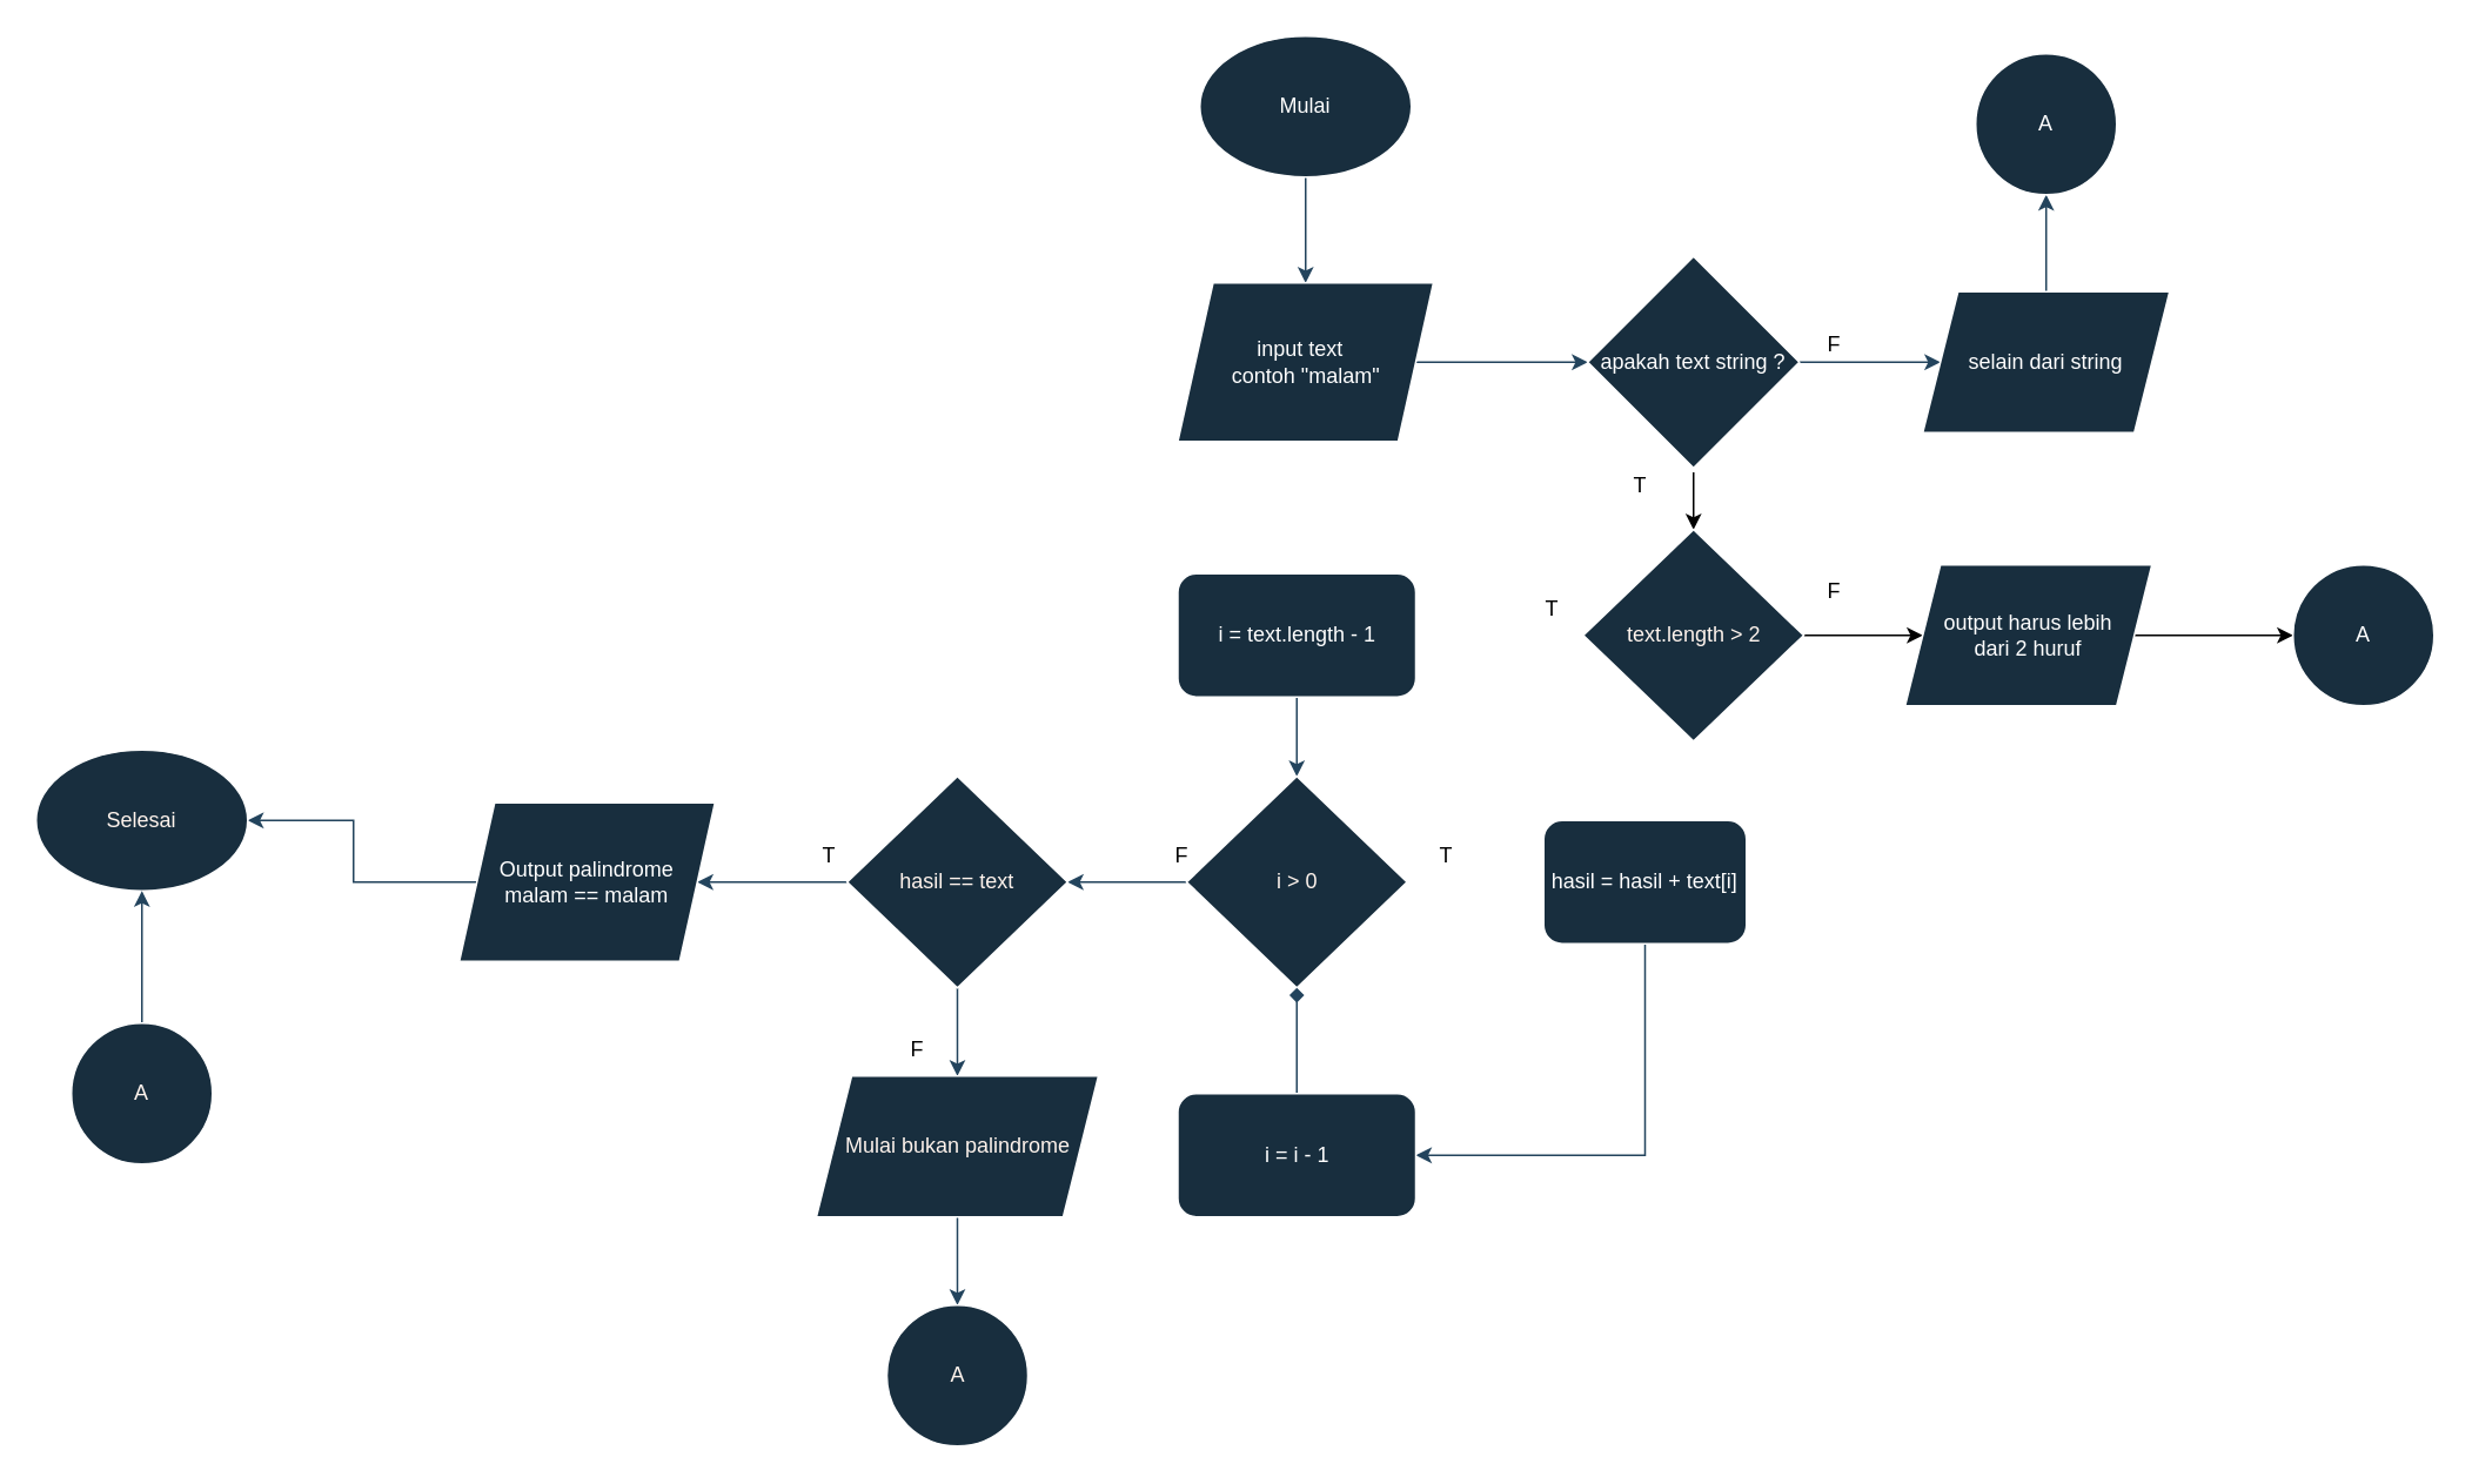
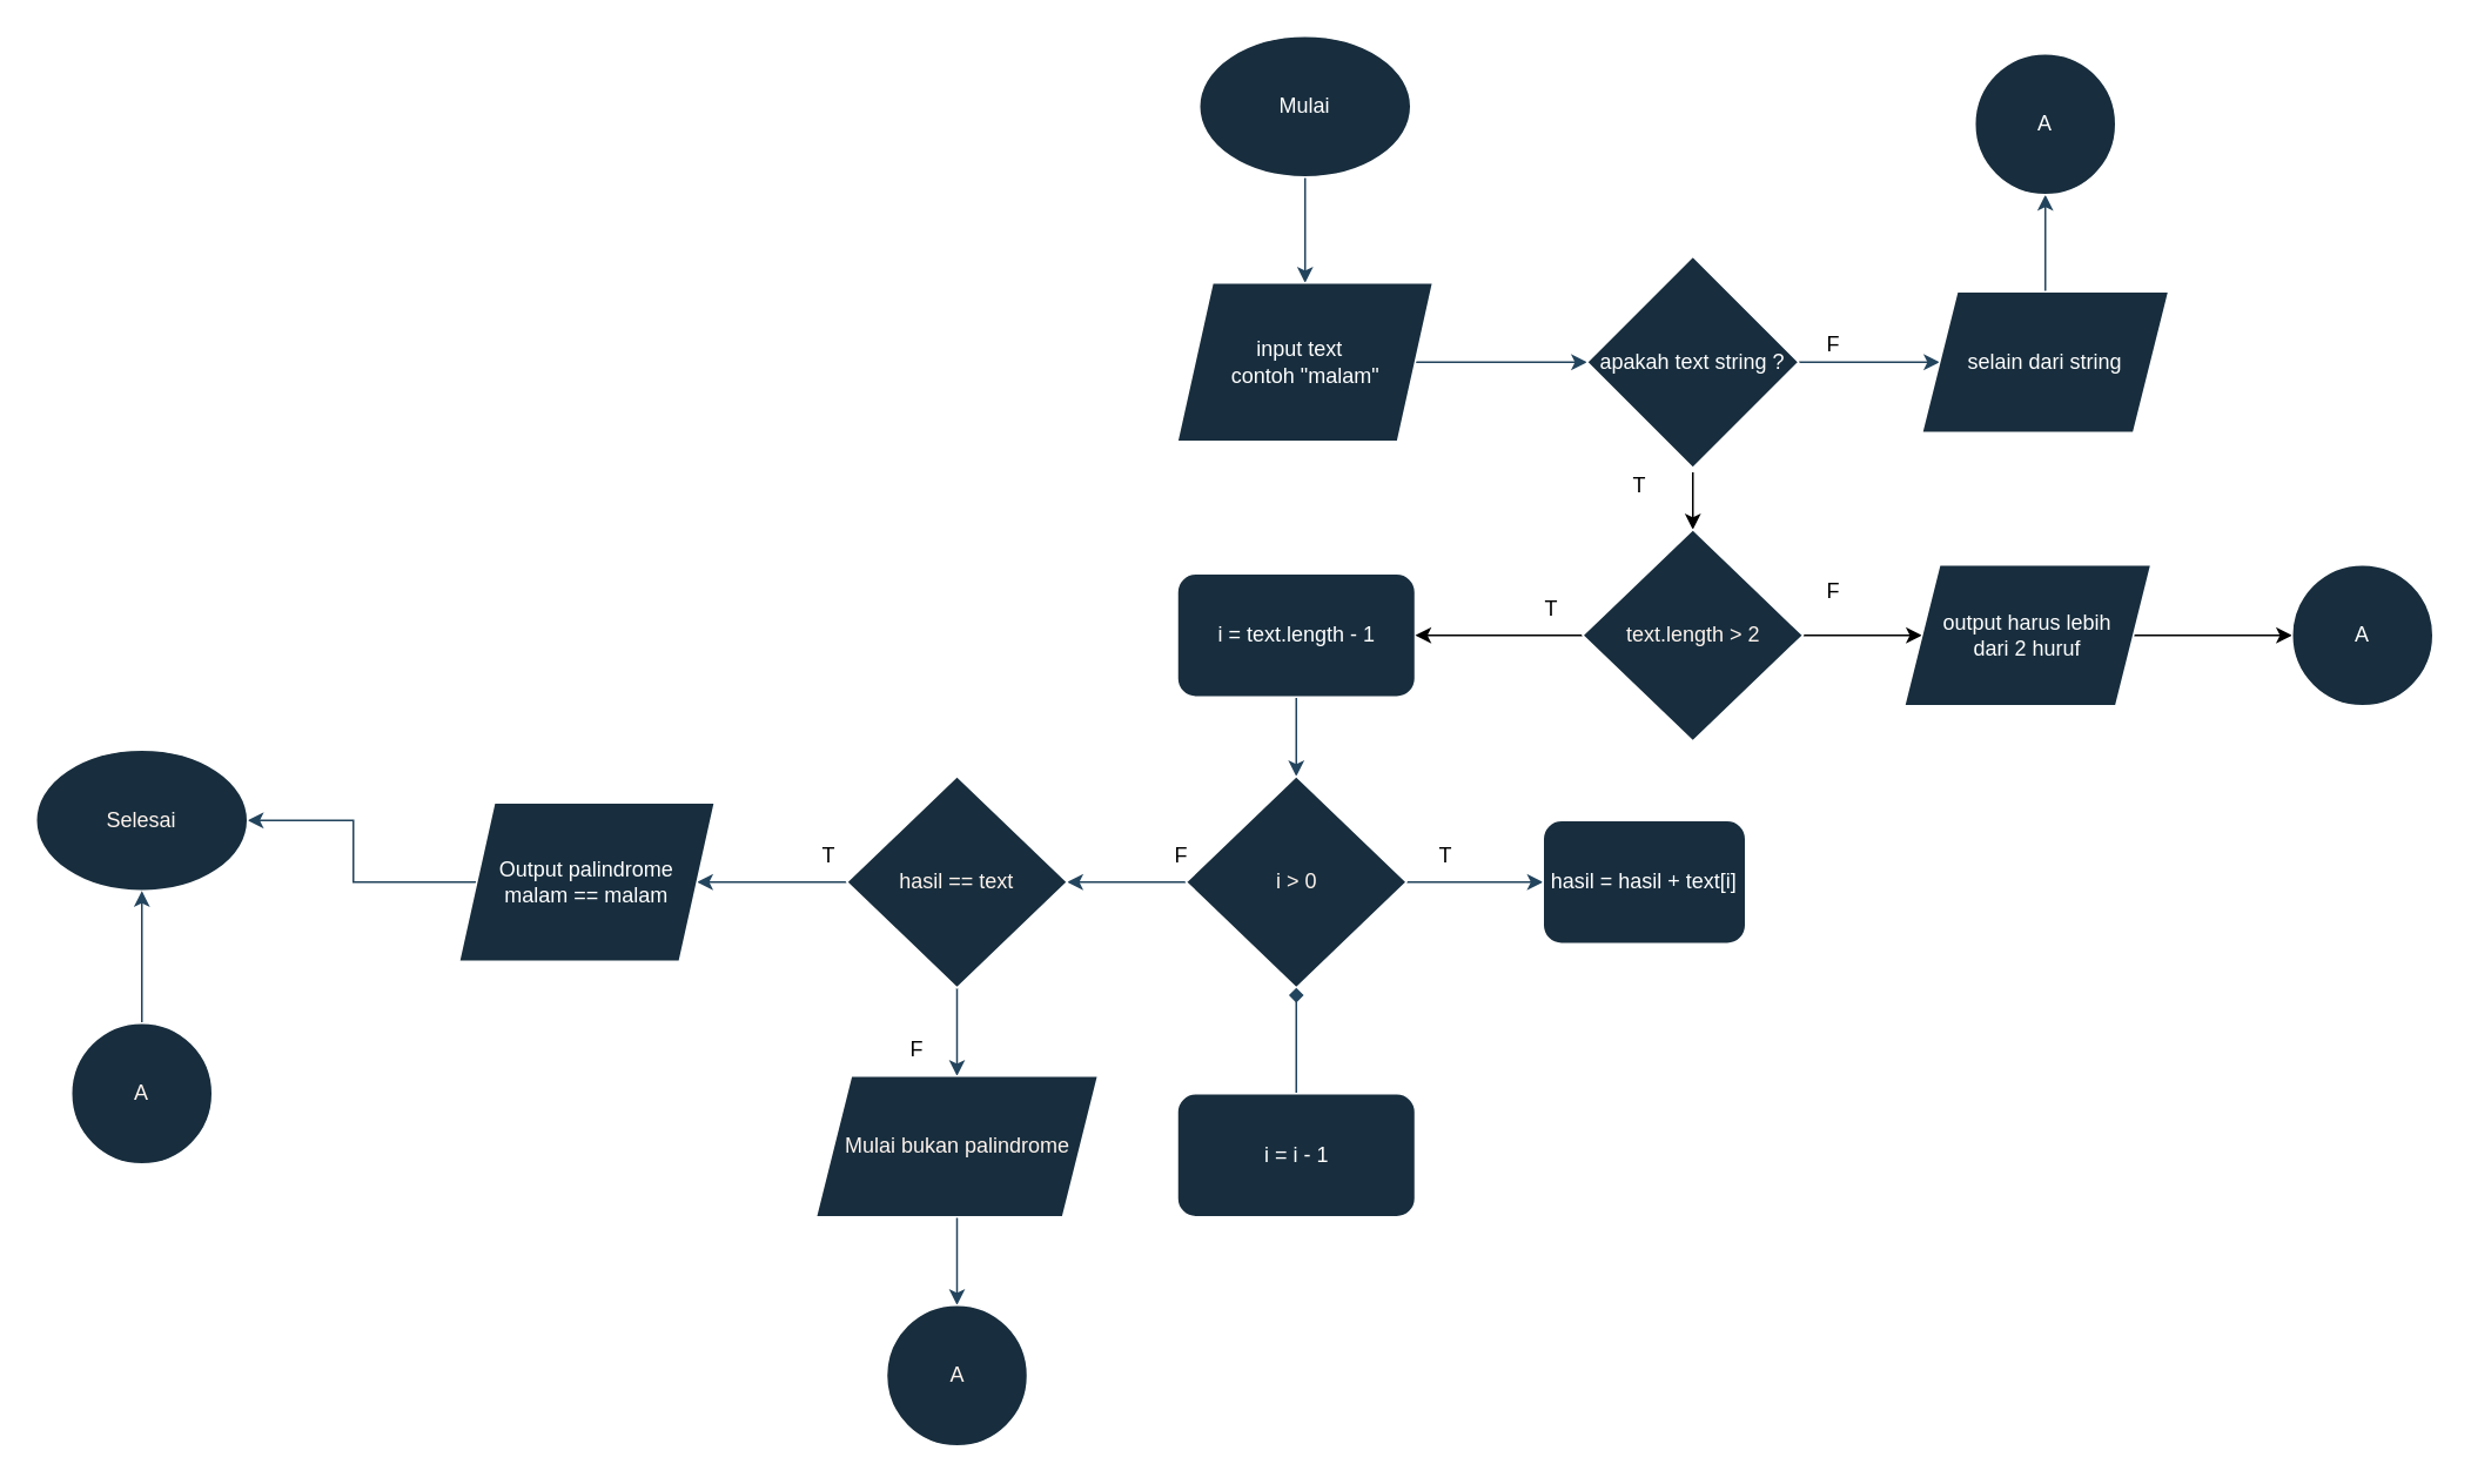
+ <mxCell id="36" style="edgeStyle=orthogonalEdgeStyle;rounded=0;orthogonalLoop=1;jettySize=auto;html=1;exitX=0;exitY=0.5;exitDx=0;exitDy=0;" parent="1" source="38" target="12" edge="1"><mxGeometry relative="1" as="geometry" /></mxCell>
+ <mxCell id="16" style="edgeStyle=orthogonalEdgeStyle;rounded=0;orthogonalLoop=1;jettySize=auto;html=1;exitX=1;exitY=0.5;exitDx=0;exitDy=0;entryX=0;entryY=0.5;entryDx=0;entryDy=0;strokeColor=#23445D;fontColor=#FFF4ED;" parent="1" source="18" target="20" edge="1"><mxGeometry relative="1" as="geometry" /></mxCell>
- <mxCell id="19" style="edgeStyle=orthogonalEdgeStyle;rounded=0;orthogonalLoop=1;jettySize=auto;html=1;exitX=0.5;exitY=1;exitDx=0;exitDy=0;entryX=1;entryY=0.5;entryDx=0;entryDy=0;strokeColor=#23445D;fontColor=#FFF4ED;" parent="1" source="20" target="22" edge="1"><mxGeometry relative="1" as="geometry" /></mxCell>
